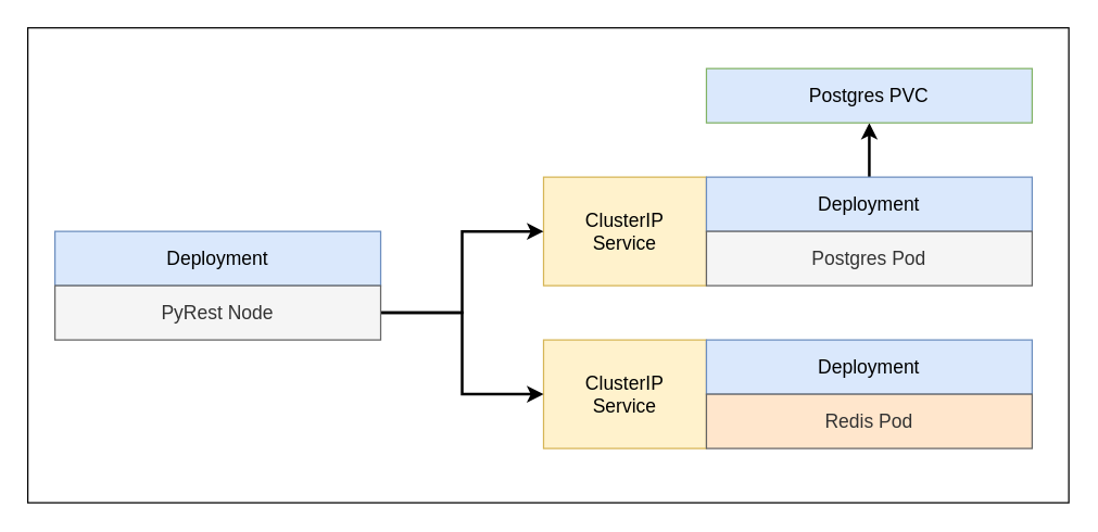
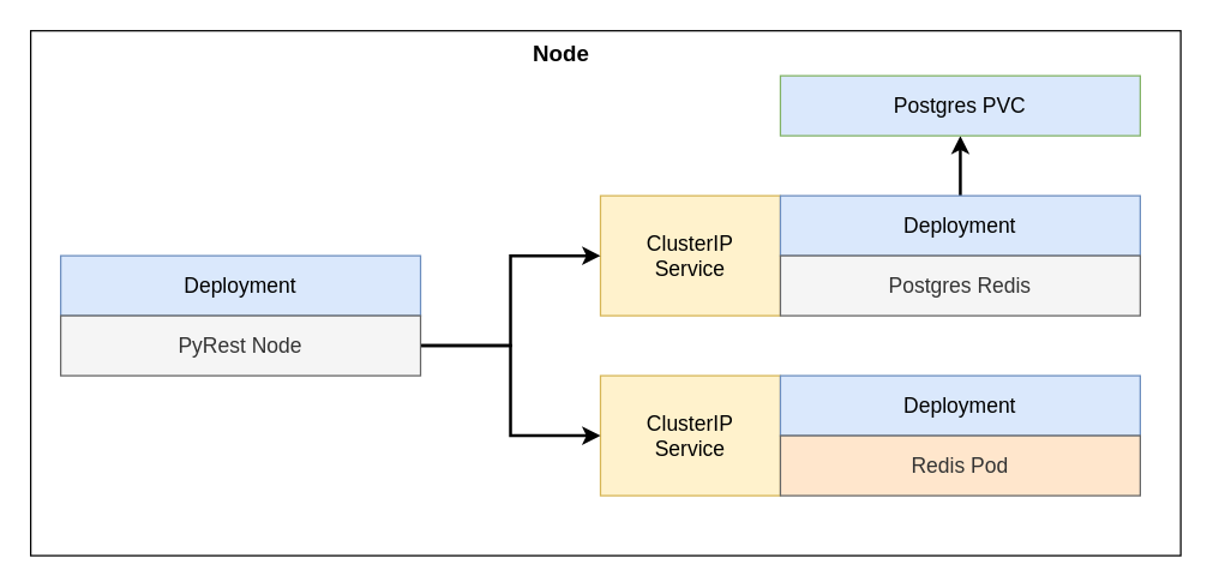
+ <mxCell id="15" value="&lt;font style=&quot;font-size: 15px;&quot;&gt;&lt;b&gt;Node&lt;/b&gt;&lt;/font&gt;" style="text;html=1;strokeColor=none;fillColor=none;align=center;verticalAlign=middle;whiteSpace=wrap;rounded=0;" vertex="1" parent="1"><mxGeometry x="344" y="20" width="60" height="30" as="geometry" /></mxCell>
- <mxCell id="6" value="&lt;span style=&quot;font-size: 14px;&quot;&gt;Postgres Pod&lt;/span&gt;" style="rounded=0;whiteSpace=wrap;html=1;fillColor=#f5f5f5;fontColor=#333333;strokeColor=#666666;" vertex="1" parent="1"><mxGeometry x="520" y="170" width="240" height="40" as="geometry" /></mxCell>
+ <mxCell id="6" value="&lt;span style=&quot;font-size: 14px;&quot;&gt;Postgres Redis&lt;/span&gt;" style="rounded=0;whiteSpace=wrap;html=1;fillColor=#f5f5f5;fontColor=#333333;strokeColor=#666666;" vertex="1" parent="1"><mxGeometry x="520" y="170" width="240" height="40" as="geometry" /></mxCell>
